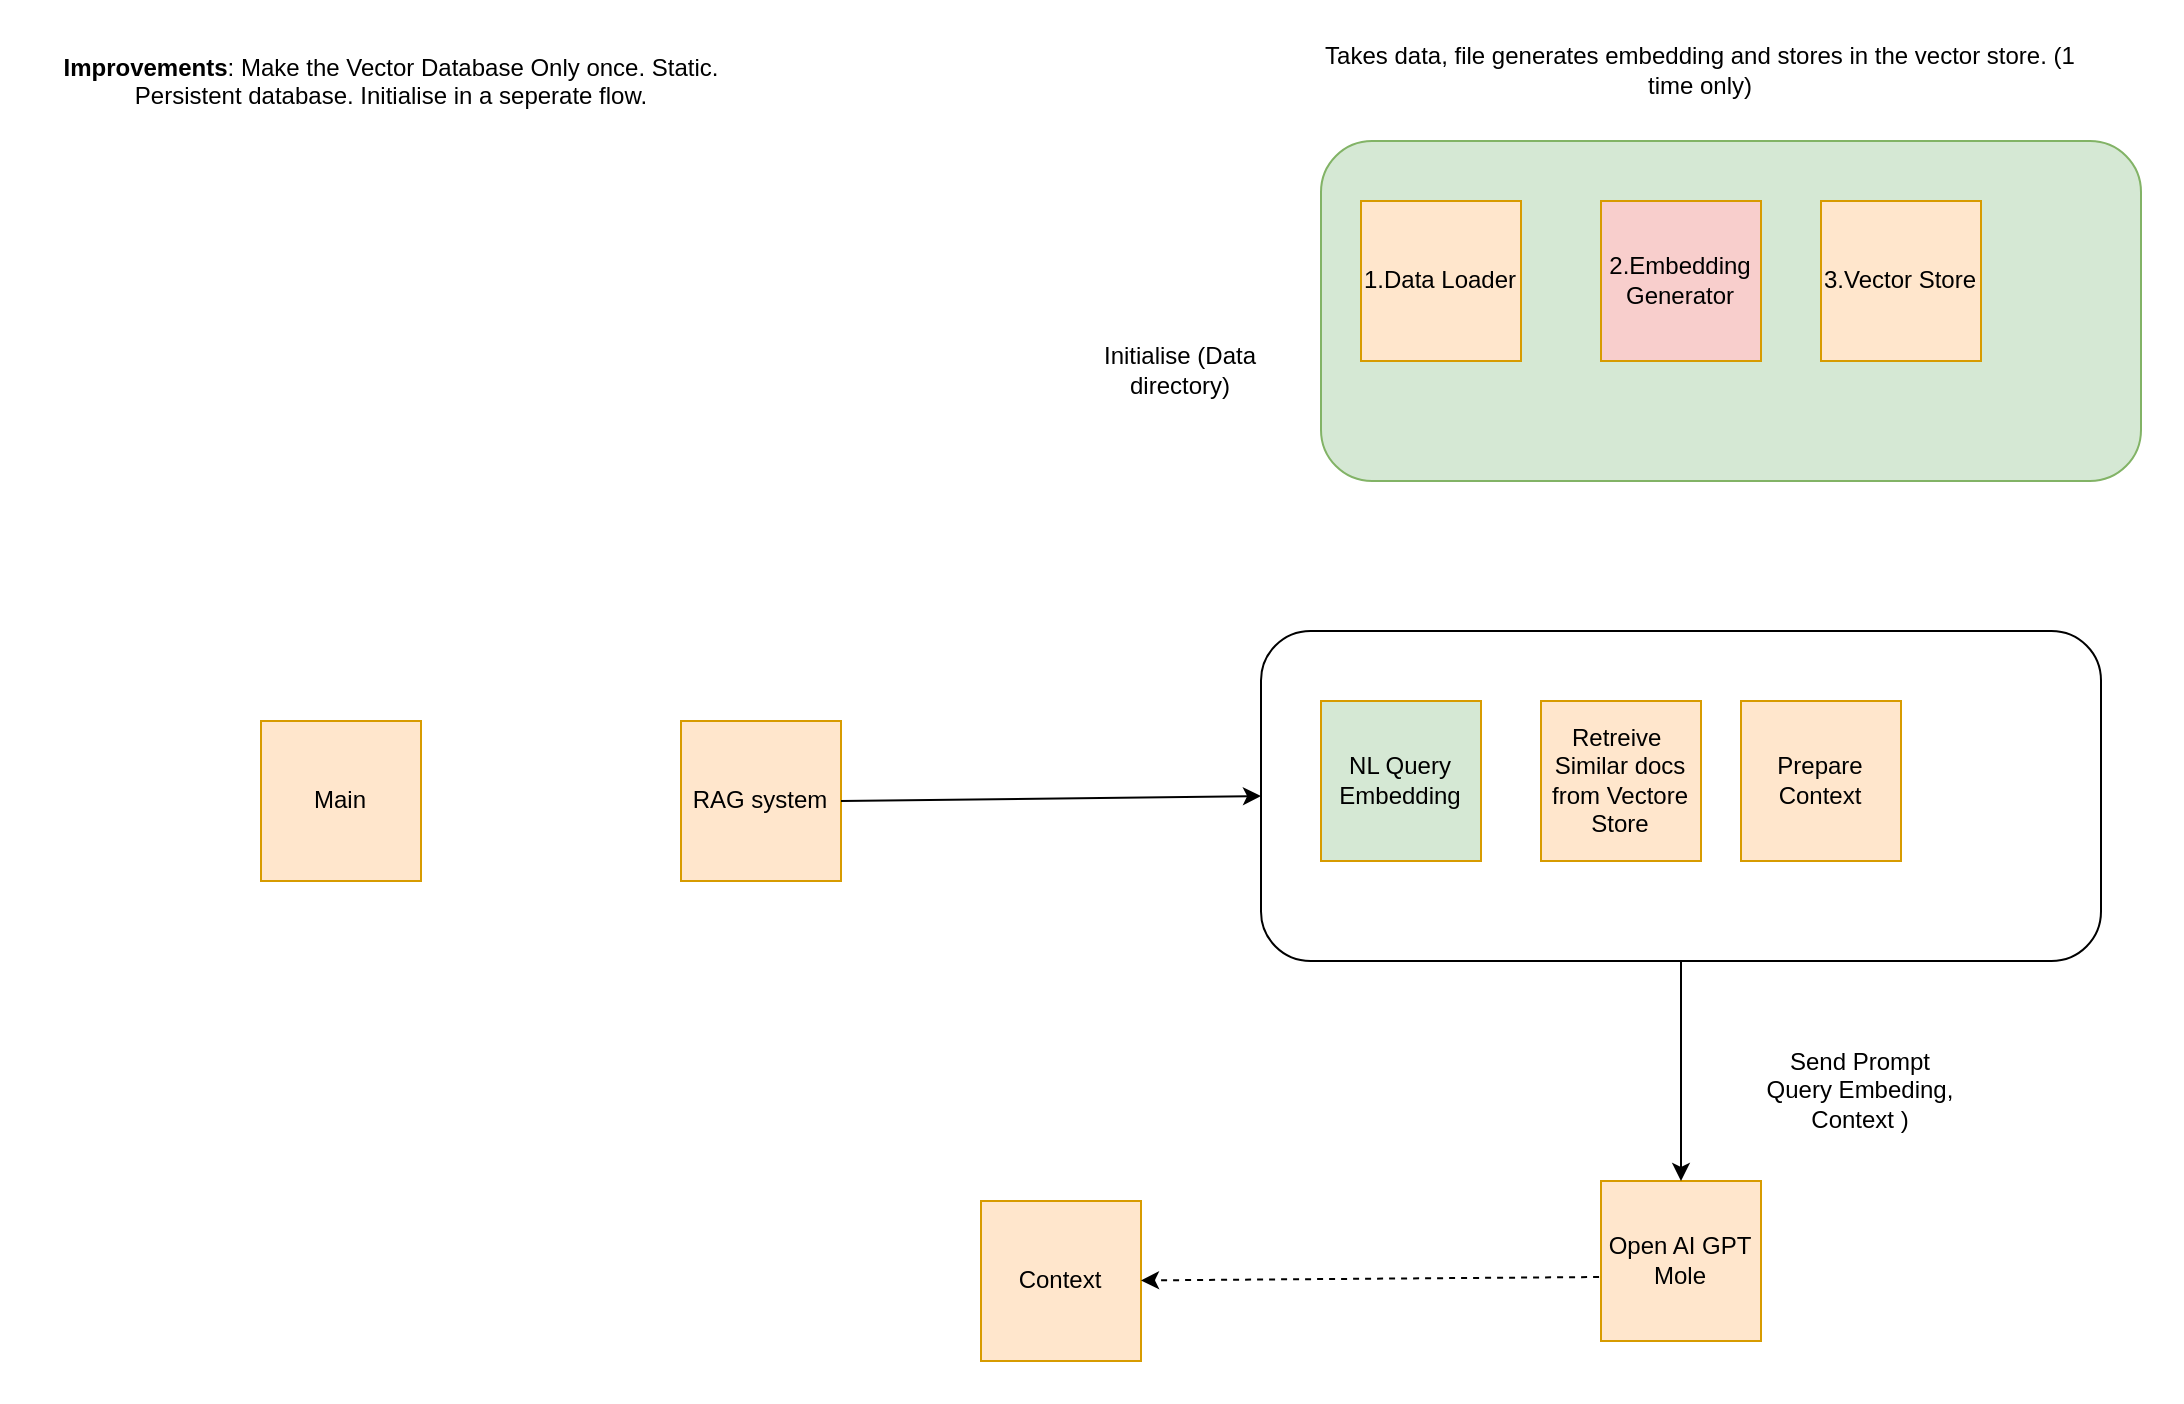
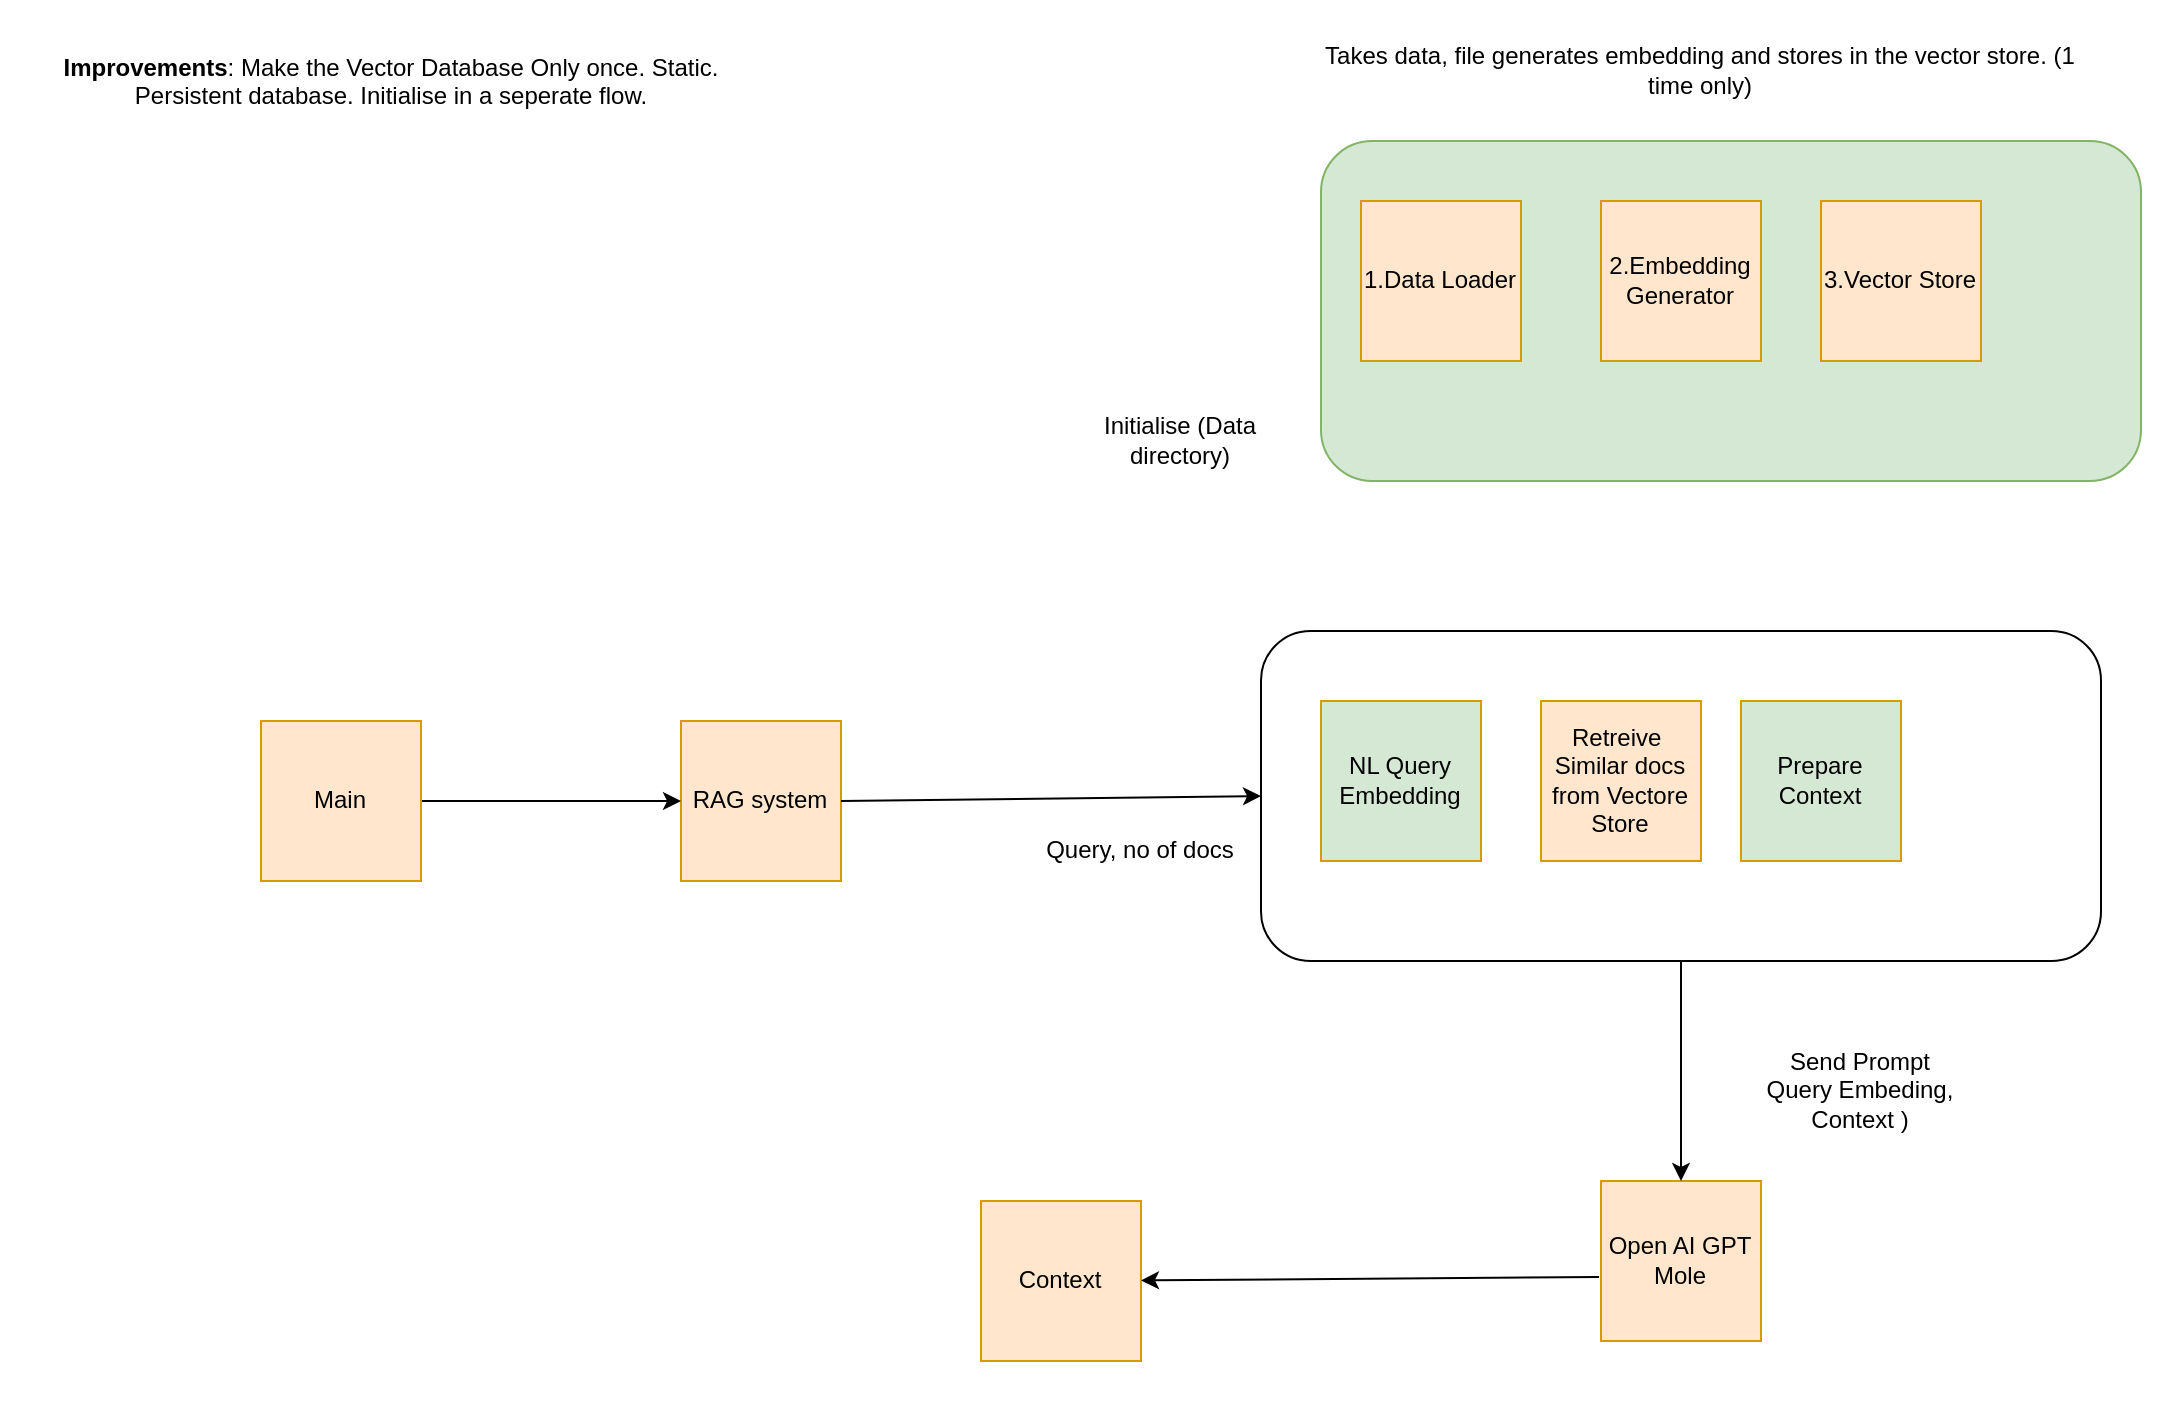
- <mxCell id="4" value="2.Embedding Generator" style="whiteSpace=wrap;html=1;aspect=fixed;fillColor=#f8cecc;strokeColor=#d79b00;" vertex="1" parent="1"><mxGeometry x="800" y="100" width="80" height="80" as="geometry" /></mxCell>
+ <mxCell id="4" value="2.Embedding Generator" style="whiteSpace=wrap;html=1;aspect=fixed;fillColor=#ffe6cc;strokeColor=#d79b00;" vertex="1" parent="1"><mxGeometry x="800" y="100" width="80" height="80" as="geometry" /></mxCell>
- <mxCell id="9" value="Initialise (Data directory)" style="text;strokeColor=none;align=center;fillColor=none;html=1;verticalAlign=middle;whiteSpace=wrap;rounded=0;" vertex="1" parent="1"><mxGeometry x="540" y="170" width="100" height="30" as="geometry" /></mxCell>
+ <mxCell id="9" value="Initialise (Data directory)" style="text;strokeColor=none;align=center;fillColor=none;html=1;verticalAlign=middle;whiteSpace=wrap;rounded=0;" vertex="1" parent="1"><mxGeometry x="540" y="205" width="100" height="30" as="geometry" /></mxCell>
- <mxCell id="16" value="Prepare Context" style="whiteSpace=wrap;html=1;aspect=fixed;fillColor=#ffe6cc;strokeColor=#d79b00;" vertex="1" parent="1"><mxGeometry x="870" y="350" width="80" height="80" as="geometry" /></mxCell>
+ <mxCell id="16" value="Prepare Context" style="whiteSpace=wrap;html=1;aspect=fixed;fillColor=#d5e8d4;strokeColor=#d79b00;" vertex="1" parent="1"><mxGeometry x="870" y="350" width="80" height="80" as="geometry" /></mxCell>
+ <mxCell id="7" style="edgeStyle=orthogonalEdgeStyle;rounded=0;orthogonalLoop=1;jettySize=auto;html=1;exitX=1;exitY=0.5;exitDx=0;exitDy=0;" edge="1" parent="1" source="8" target="5"><mxGeometry relative="1" as="geometry" /></mxCell>
+ <mxCell id="13" value="Query, no of docs" style="text;strokeColor=none;align=center;fillColor=none;html=1;verticalAlign=middle;whiteSpace=wrap;rounded=0;" vertex="1" parent="1"><mxGeometry x="520" y="410" width="100" height="30" as="geometry" /></mxCell>
- <mxCell id="21" value="" style="endArrow=classic;html=1;rounded=0;exitX=-0.012;exitY=0.6;exitDx=0;exitDy=0;exitPerimeter=0;dashed=1;" edge="1" parent="1" source="17" target="20"><mxGeometry width="50" height="50" relative="1" as="geometry"><mxPoint x="710" y="655" as="sourcePoint" /><mxPoint x="760" y="605" as="targetPoint" /></mxGeometry></mxCell>
+ <mxCell id="21" value="" style="endArrow=classic;html=1;rounded=0;exitX=-0.012;exitY=0.6;exitDx=0;exitDy=0;exitPerimeter=0;" edge="1" parent="1" source="17" target="20"><mxGeometry width="50" height="50" relative="1" as="geometry"><mxPoint x="710" y="655" as="sourcePoint" /><mxPoint x="760" y="605" as="targetPoint" /></mxGeometry></mxCell>
